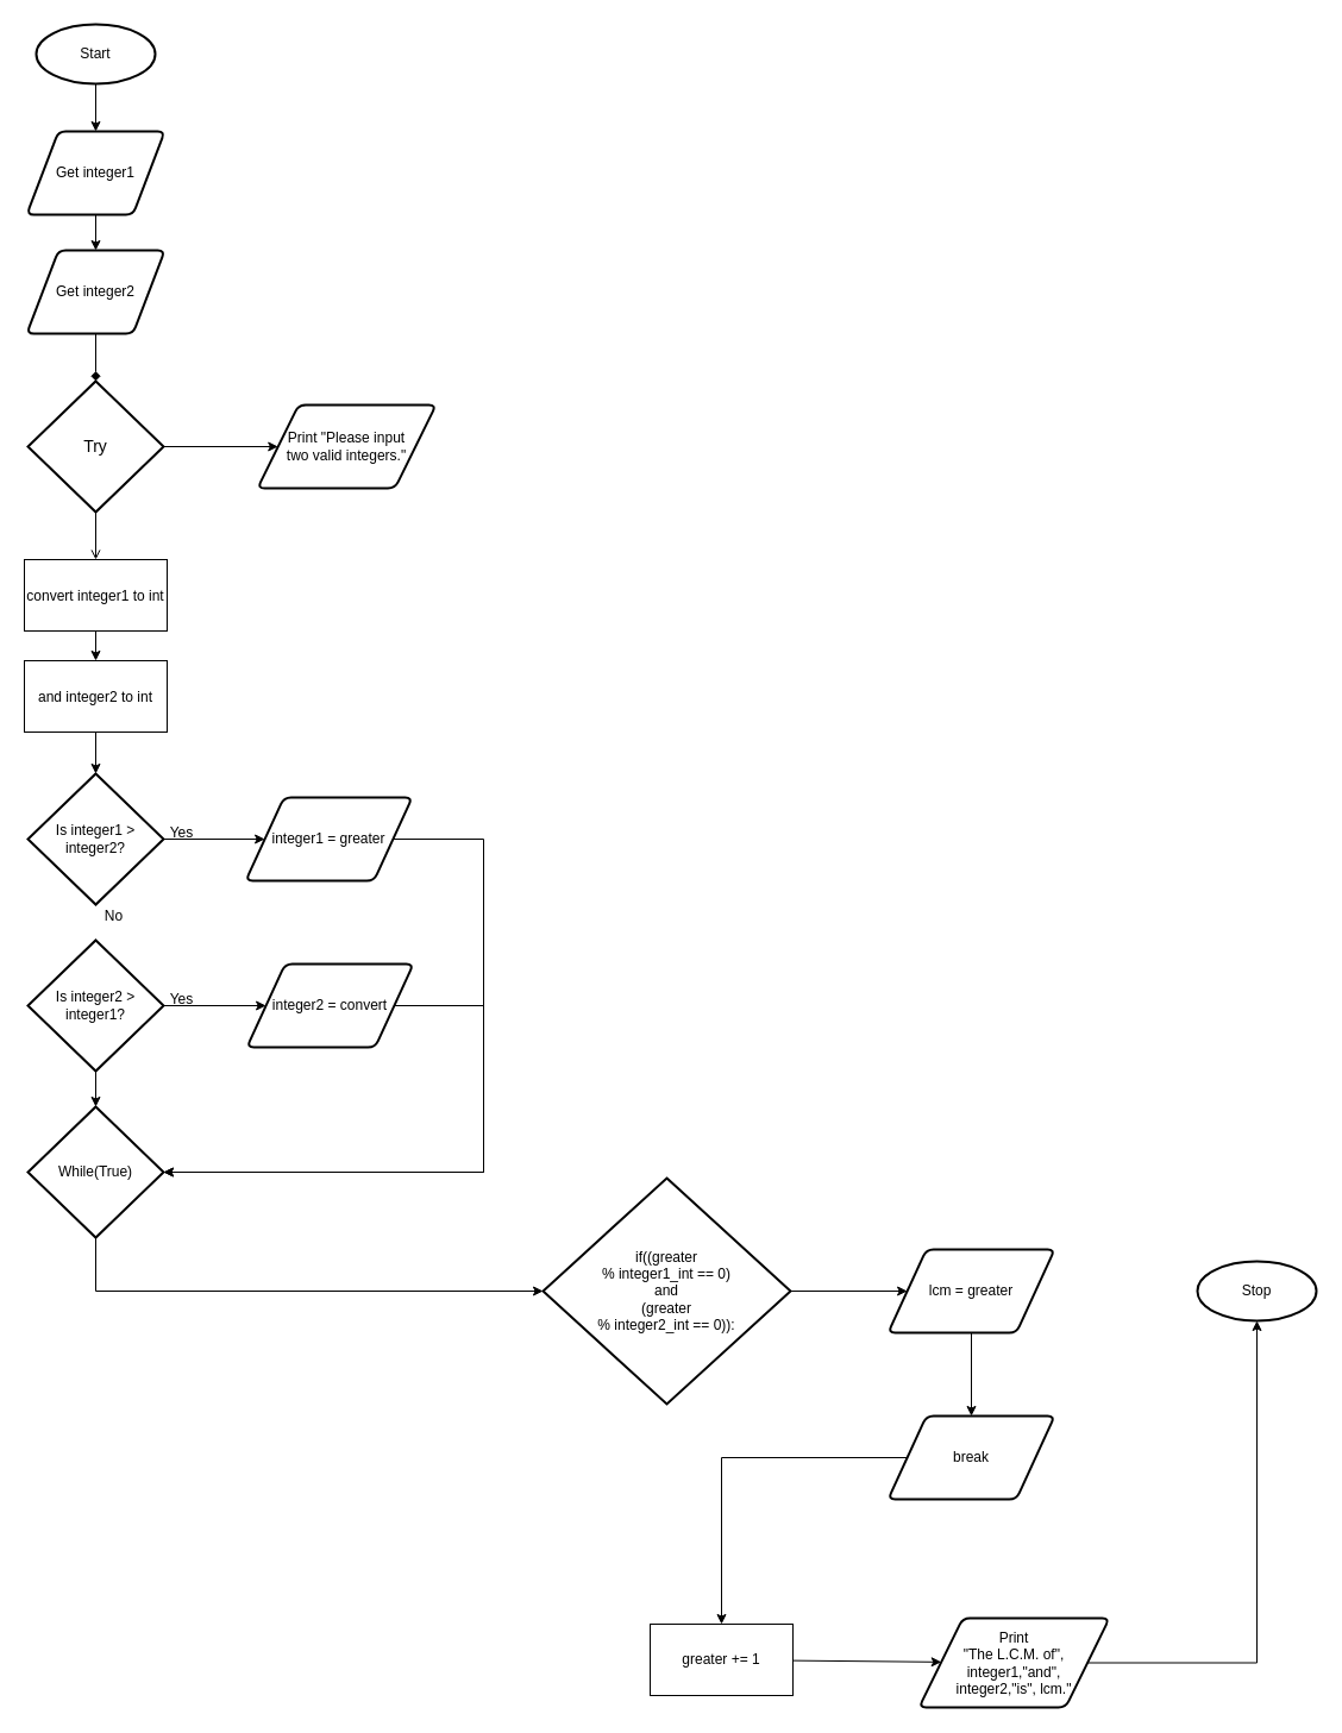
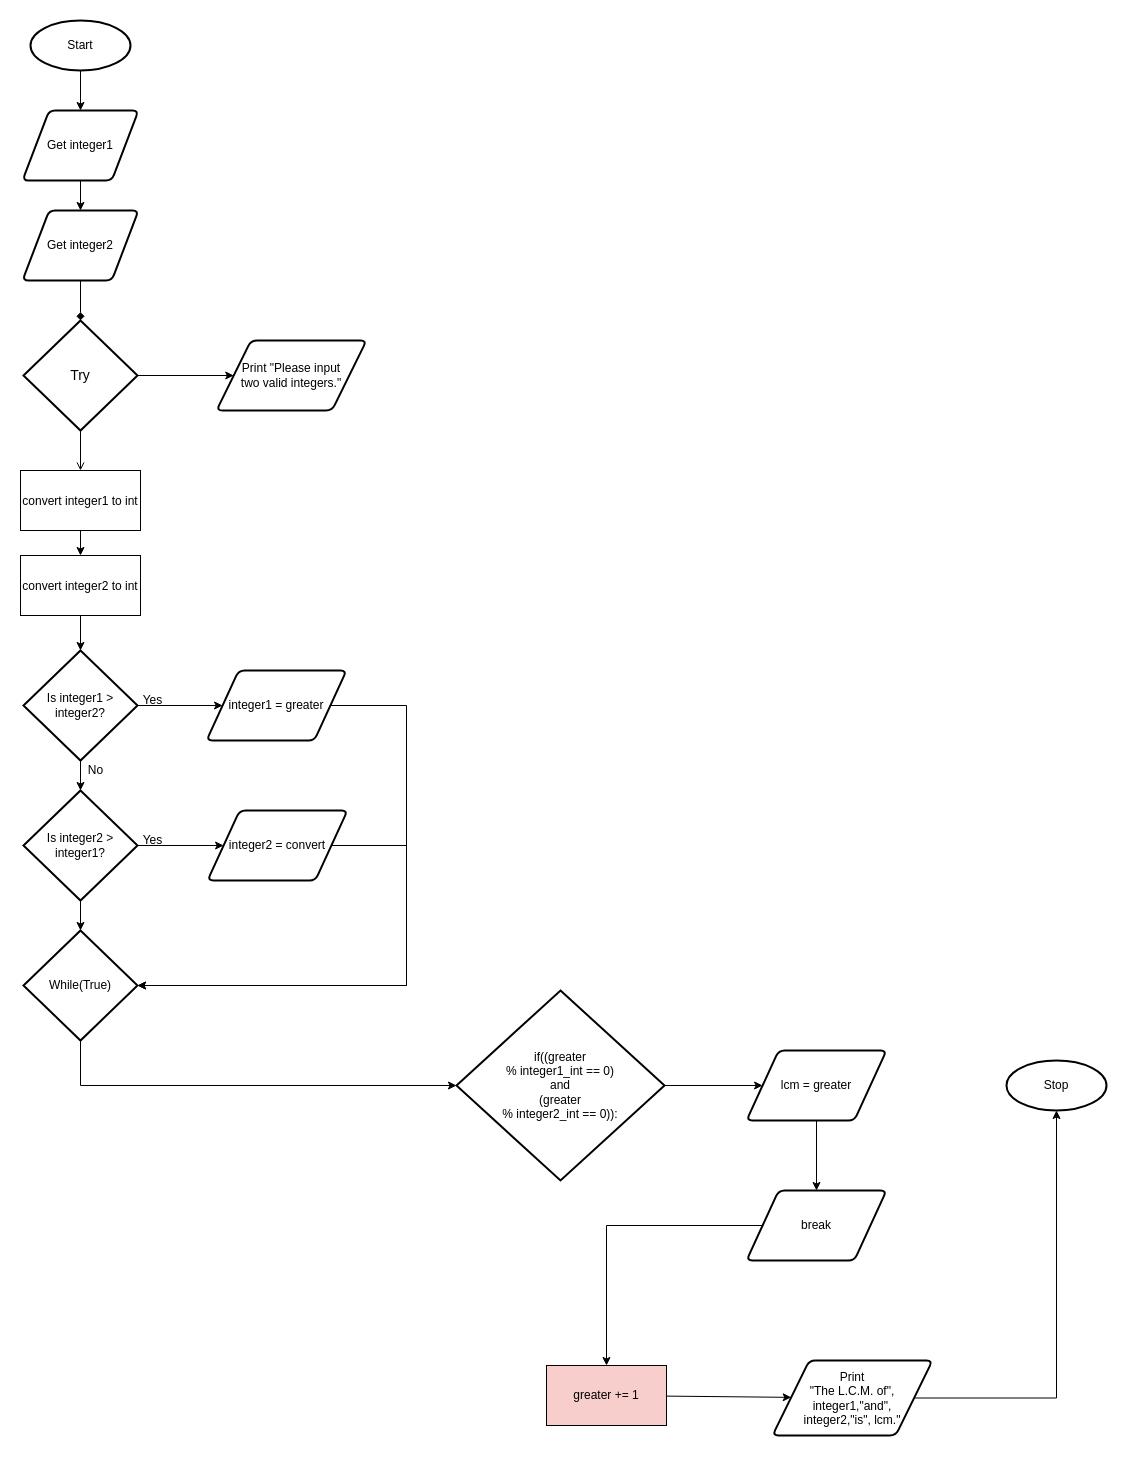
- <mxCell id="15" value="&lt;font style=&quot;font-size: 12px&quot;&gt;and integer2 to int&lt;/font&gt;" style="whiteSpace=wrap;html=1;fontSize=14;" parent="1" vertex="1"><mxGeometry x="20" y="555" width="120" height="60" as="geometry" /></mxCell>
+ <mxCell id="15" value="&lt;font style=&quot;font-size: 12px&quot;&gt;convert integer2 to int&lt;/font&gt;" style="whiteSpace=wrap;html=1;fontSize=14;" parent="1" vertex="1"><mxGeometry x="20" y="555" width="120" height="60" as="geometry" /></mxCell>
+ <mxCell id="16" style="edgeStyle=none;html=1;entryX=0.5;entryY=0;entryDx=0;entryDy=0;entryPerimeter=0;fontSize=12;" parent="1" source="18" target="21" edge="1"><mxGeometry relative="1" as="geometry" /></mxCell>
- <mxCell id="38" value="greater += 1" style="whiteSpace=wrap;html=1;fontSize=12;" parent="1" vertex="1"><mxGeometry x="546" y="1365" width="120" height="60" as="geometry" /></mxCell>
+ <mxCell id="38" value="greater += 1" style="whiteSpace=wrap;html=1;fontSize=12;fillColor=#f8cecc;" parent="1" vertex="1"><mxGeometry x="546" y="1365" width="120" height="60" as="geometry" /></mxCell>
